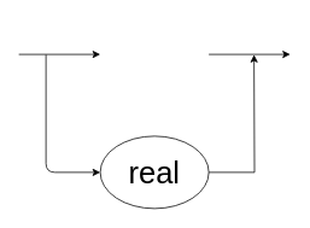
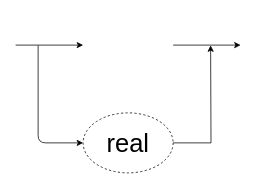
- <mxCell id="7" value="&lt;font style=&quot;font-size: 34px&quot;&gt;real&lt;br&gt;&lt;/font&gt;" style="ellipse;whiteSpace=wrap;html=1;" vertex="1" parent="2"><mxGeometry x="90" y="130" width="120" height="80" as="geometry" /></mxCell>
+ <mxCell id="7" value="&lt;font style=&quot;font-size: 34px&quot;&gt;real&lt;br&gt;&lt;/font&gt;" style="ellipse;whiteSpace=wrap;html=1;dashed=1;" vertex="1" parent="2"><mxGeometry x="90" y="130" width="120" height="80" as="geometry" /></mxCell>
